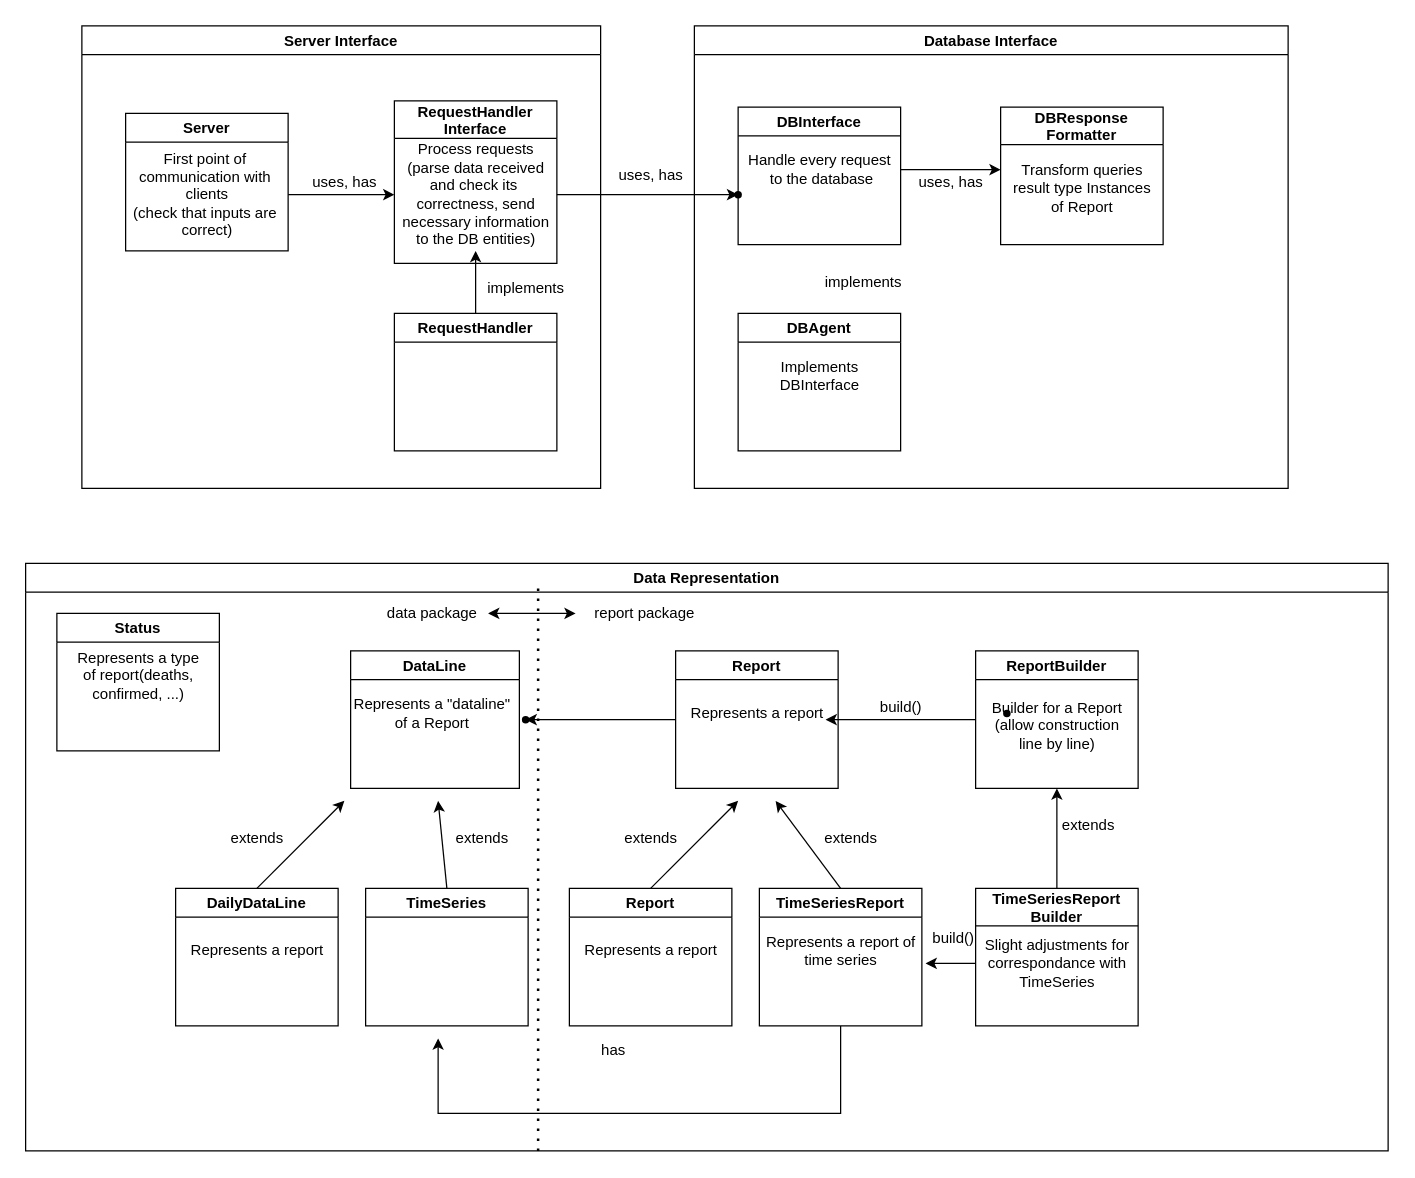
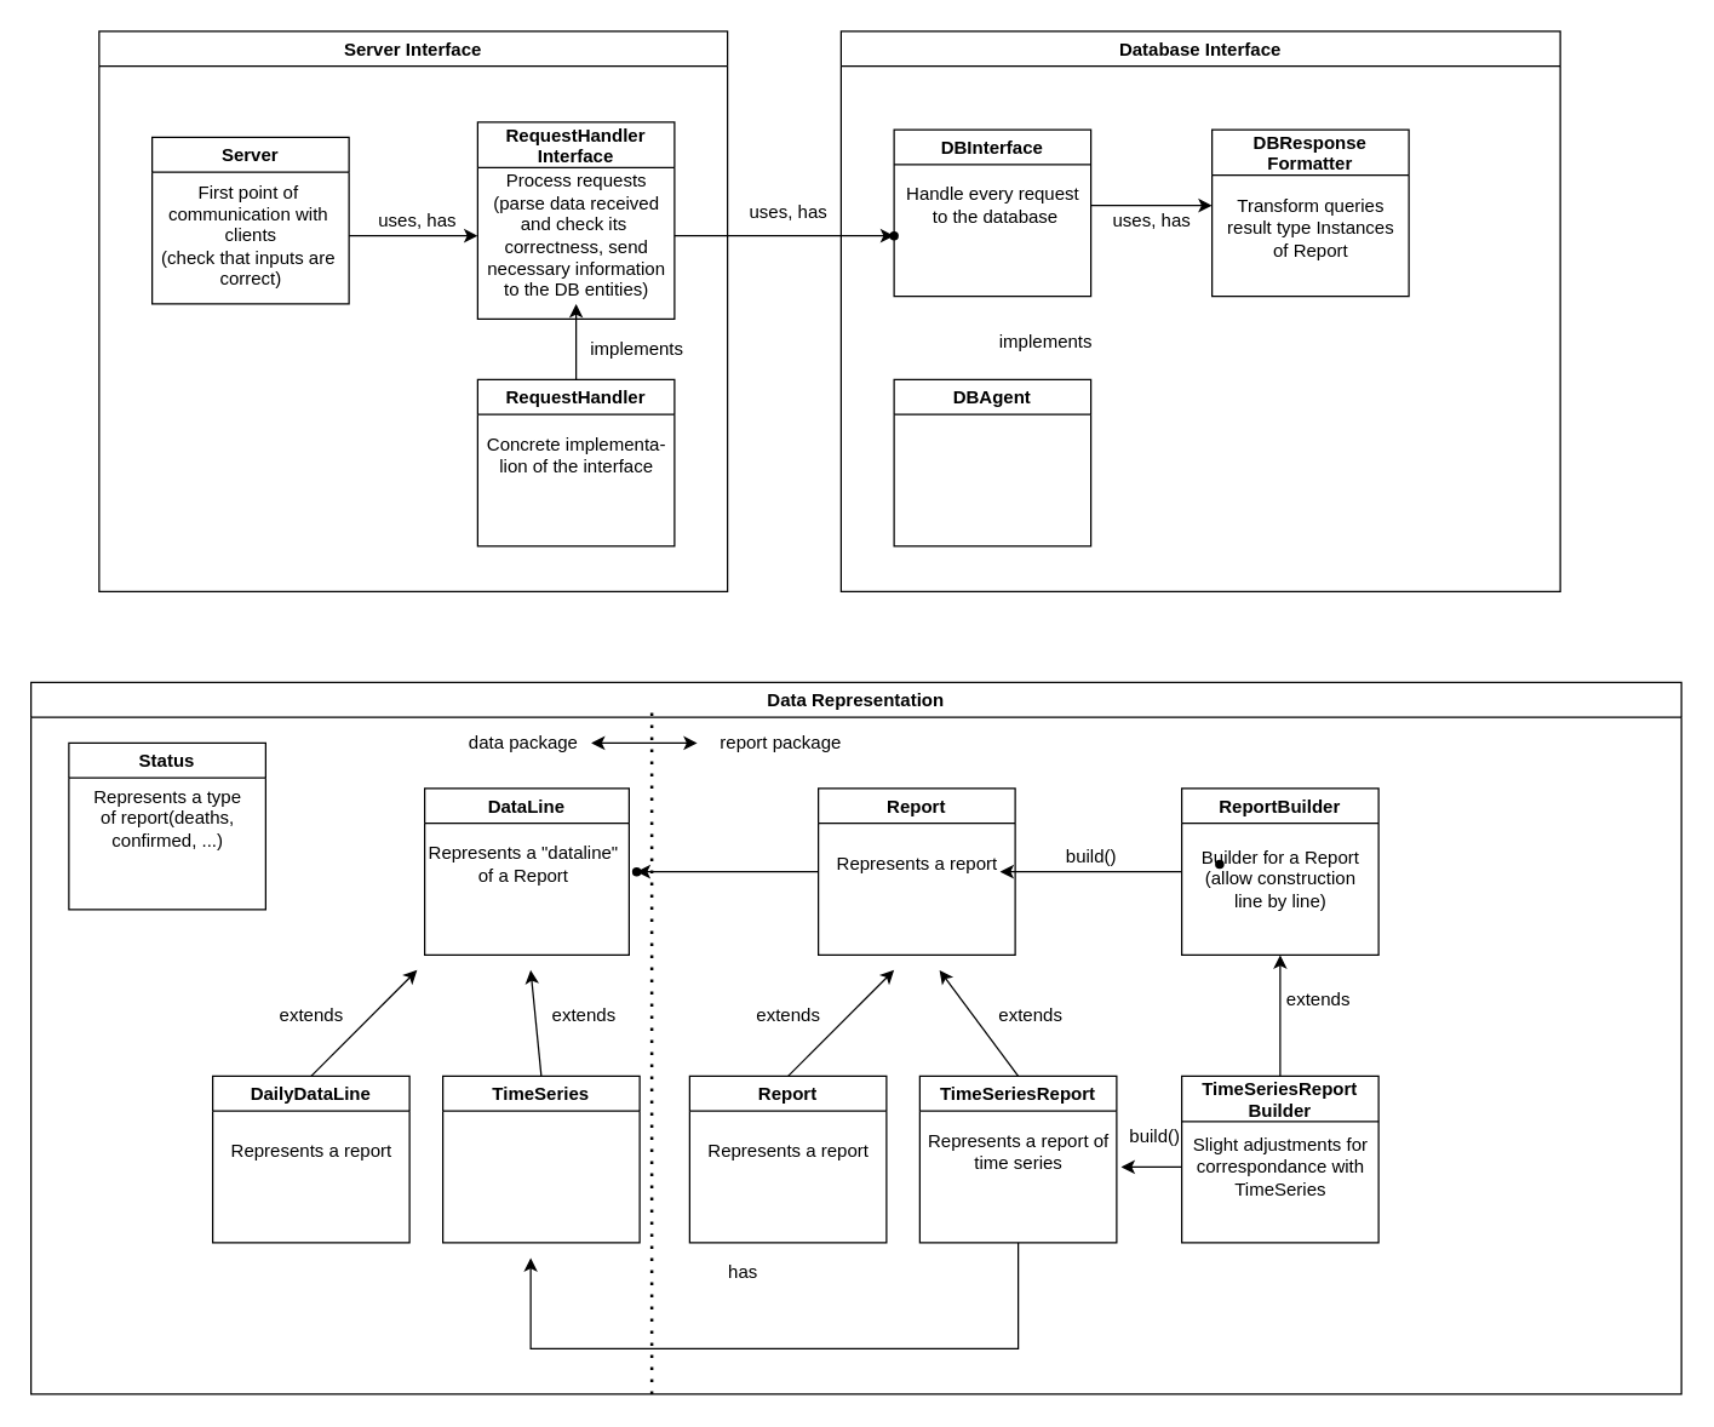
+ <mxCell id="19" value="Concrete implementa-&lt;br&gt;lion of the interface" style="text;html=1;align=center;verticalAlign=middle;resizable=0;points=[];autosize=1;strokeColor=none;fillColor=none;" vertex="1" parent="18"><mxGeometry y="35" width="130" height="30" as="geometry" /></mxCell>
- <mxCell id="5" value="Implements &lt;br&gt;DBInterface" style="text;html=1;align=center;verticalAlign=middle;resizable=0;points=[];autosize=1;strokeColor=none;fillColor=none;" vertex="1" parent="4"><mxGeometry x="25" y="35" width="80" height="30" as="geometry" /></mxCell>
